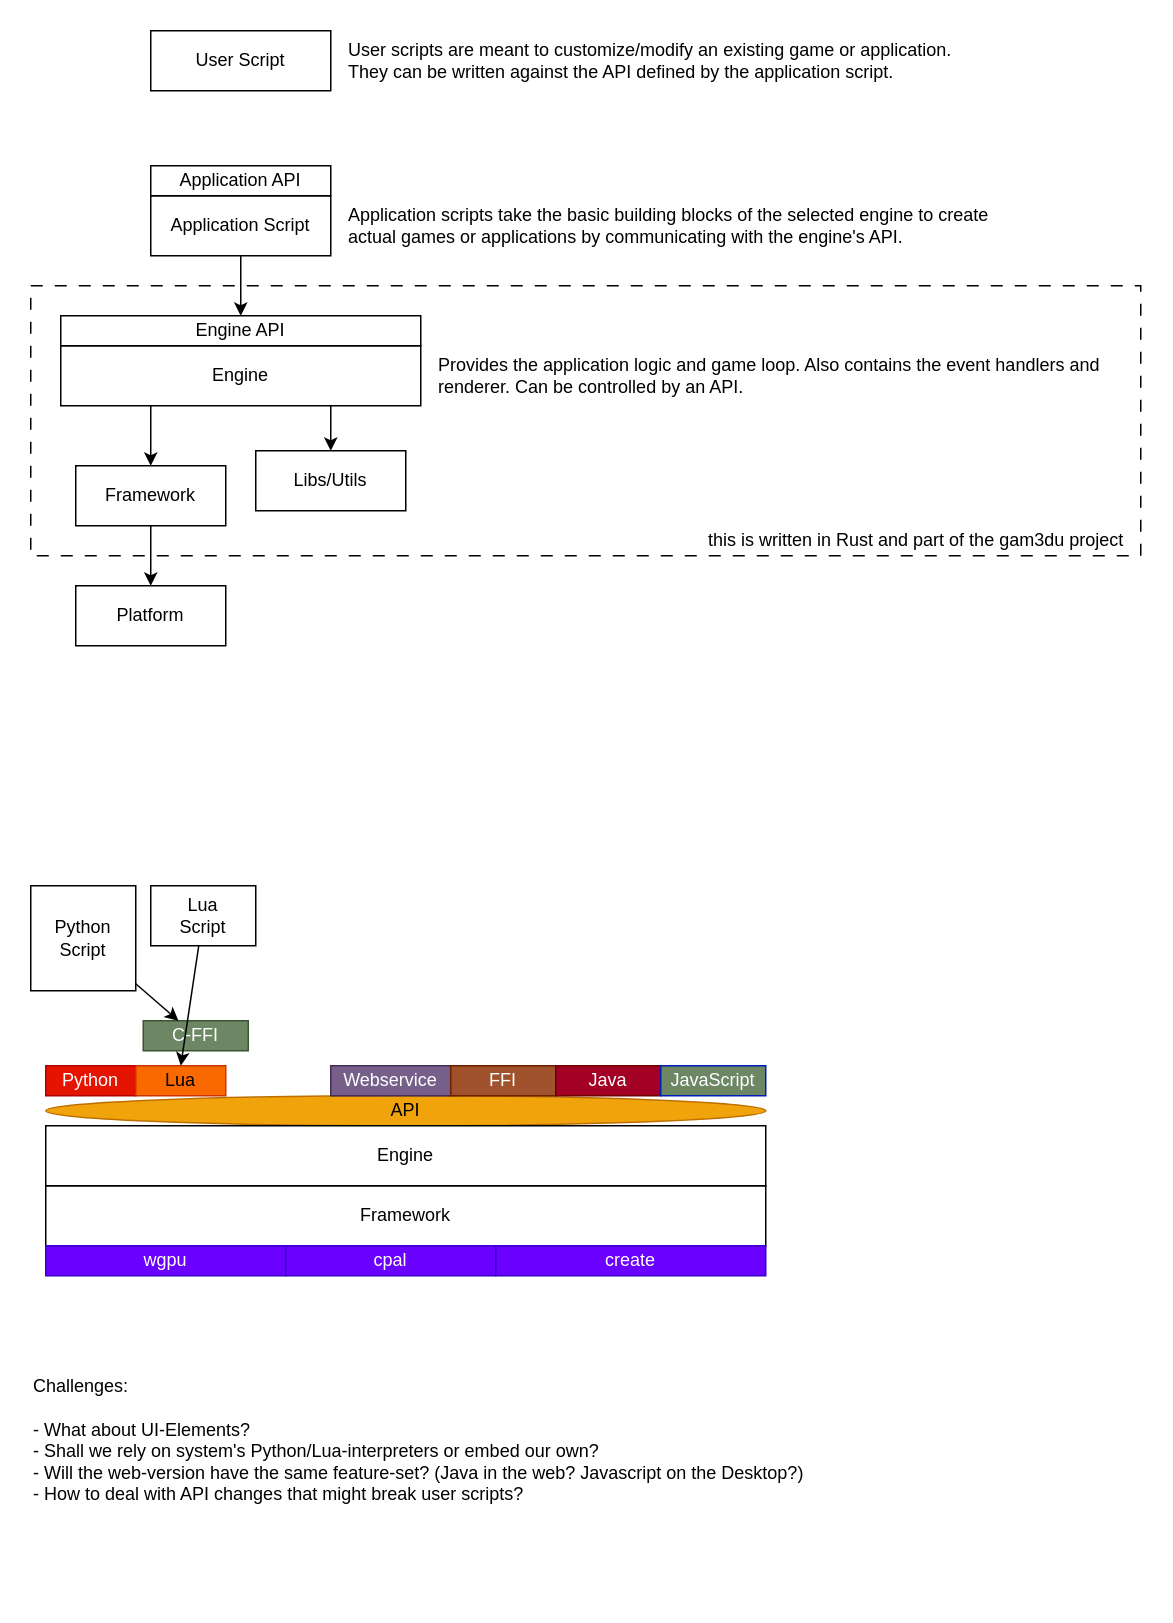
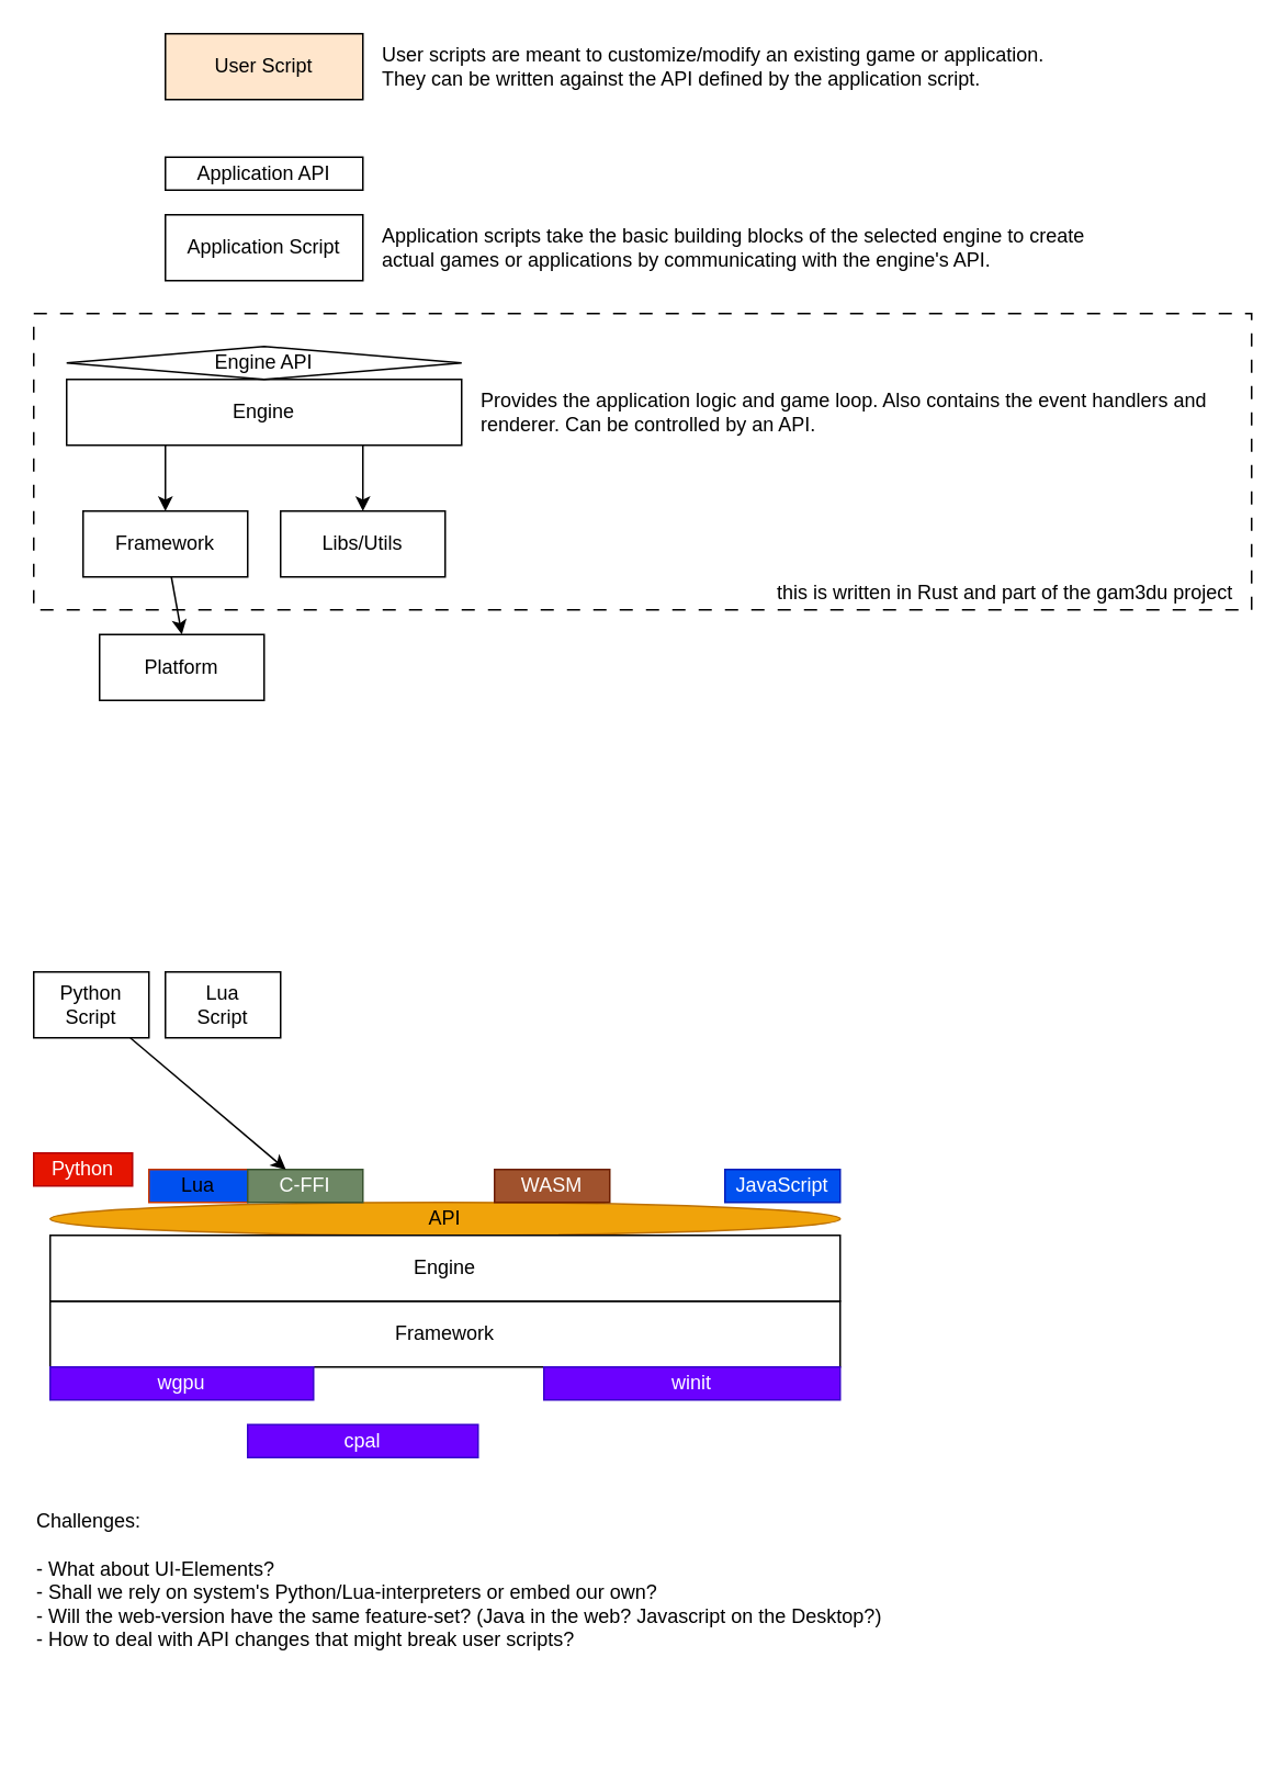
- <mxCell id="3" value="User Script" style="rounded=0;whiteSpace=wrap;html=1;" parent="1" vertex="1"><mxGeometry x="100" y="20" width="120" height="40" as="geometry" /></mxCell>
+ <mxCell id="3" value="User Script" style="rounded=0;whiteSpace=wrap;html=1;fillColor=#ffe6cc;" parent="1" vertex="1"><mxGeometry x="100" y="20" width="120" height="40" as="geometry" /></mxCell>
- <mxCell id="34" value="Application API" style="rounded=0;whiteSpace=wrap;html=1;" vertex="1" parent="1"><mxGeometry x="100" y="110" width="120" height="20" as="geometry" /></mxCell>
+ <mxCell id="34" value="Application API" style="rounded=0;whiteSpace=wrap;html=1;" vertex="1" parent="1"><mxGeometry x="100" y="95" width="120" height="20" as="geometry" /></mxCell>
- <mxCell id="5" style="edgeStyle=none;html=1;entryX=0.5;entryY=0;entryDx=0;entryDy=0;" parent="1" source="4" target="35" edge="1"><mxGeometry relative="1" as="geometry"><mxPoint x="70" y="190" as="sourcePoint" /></mxGeometry></mxCell>
- <mxCell id="35" value="Engine API" style="rounded=0;whiteSpace=wrap;html=1;" vertex="1" parent="1"><mxGeometry x="40" y="210" width="240" height="20" as="geometry" /></mxCell>
+ <mxCell id="35" value="Engine API" style="rhombus;whiteSpace=wrap;html=1;" vertex="1" parent="1"><mxGeometry x="40" y="210" width="240" height="20" as="geometry" /></mxCell>
- <mxCell id="30" value="Libs/Utils" style="rounded=0;whiteSpace=wrap;html=1;" parent="1" vertex="1"><mxGeometry x="170" y="300" width="100" height="40" as="geometry" /></mxCell>
+ <mxCell id="30" value="Libs/Utils" style="rounded=0;whiteSpace=wrap;html=1;" parent="1" vertex="1"><mxGeometry x="170" y="310" width="100" height="40" as="geometry" /></mxCell>
- <mxCell id="9" value="Platform" style="rounded=0;whiteSpace=wrap;html=1;" parent="1" vertex="1"><mxGeometry x="50" y="390" width="100" height="40" as="geometry" /></mxCell>
+ <mxCell id="9" value="Platform" style="rounded=0;whiteSpace=wrap;html=1;" parent="1" vertex="1"><mxGeometry x="60" y="385" width="100" height="40" as="geometry" /></mxCell>
- <mxCell id="23" value="Python&lt;br&gt;Script" style="rounded=0;whiteSpace=wrap;html=1;" parent="1" vertex="1"><mxGeometry x="20" y="590" width="70" height="70" as="geometry" /></mxCell>
+ <mxCell id="23" value="Python&lt;br&gt;Script" style="rounded=0;whiteSpace=wrap;html=1;" parent="1" vertex="1"><mxGeometry x="20" y="590" width="70" height="40" as="geometry" /></mxCell>
- <mxCell id="24" style="edgeStyle=none;html=1;entryX=0.5;entryY=0;entryDx=0;entryDy=0;" parent="1" source="25" target="13" edge="1"><mxGeometry relative="1" as="geometry" /></mxCell>
- <mxCell id="14" value="C-FFI" style="rounded=0;whiteSpace=wrap;html=1;fillColor=#6d8764;fontColor=#ffffff;strokeColor=#3A5431;" parent="1" vertex="1"><mxGeometry x="95" y="680" width="70" height="20" as="geometry" /></mxCell>
+ <mxCell id="14" value="C-FFI" style="rounded=0;whiteSpace=wrap;html=1;fillColor=#6d8764;fontColor=#ffffff;strokeColor=#3A5431;" parent="1" vertex="1"><mxGeometry x="150" y="710" width="70" height="20" as="geometry" /></mxCell>
- <mxCell id="12" value="Python" style="rounded=0;whiteSpace=wrap;html=1;fillColor=#e51400;fontColor=#ffffff;strokeColor=#B20000;" parent="1" vertex="1"><mxGeometry x="30" y="710" width="60" height="20" as="geometry" /></mxCell>
+ <mxCell id="12" value="Python" style="rounded=0;whiteSpace=wrap;html=1;fillColor=#e51400;fontColor=#ffffff;strokeColor=#B20000;" parent="1" vertex="1"><mxGeometry x="20" y="700" width="60" height="20" as="geometry" /></mxCell>
- <mxCell id="13" value="Lua" style="rounded=0;whiteSpace=wrap;html=1;fillColor=#fa6800;fontColor=#000000;strokeColor=#C73500;" parent="1" vertex="1"><mxGeometry x="90" y="710" width="60" height="20" as="geometry" /></mxCell>
+ <mxCell id="13" value="Lua" style="rounded=0;whiteSpace=wrap;html=1;fillColor=#0050ef;fontColor=#000000;strokeColor=#C73500;" parent="1" vertex="1"><mxGeometry x="90" y="710" width="60" height="20" as="geometry" /></mxCell>
- <mxCell id="15" value="Webservice" style="rounded=0;whiteSpace=wrap;html=1;fillColor=#76608a;fontColor=#ffffff;strokeColor=#432D57;" parent="1" vertex="1"><mxGeometry x="220" y="710" width="80" height="20" as="geometry" /></mxCell>
- <mxCell id="16" value="FFI" style="rounded=0;whiteSpace=wrap;html=1;fillColor=#a0522d;fontColor=#ffffff;strokeColor=#6D1F00;" parent="1" vertex="1"><mxGeometry x="300" y="710" width="70" height="20" as="geometry" /></mxCell>
+ <mxCell id="16" value="WASM" style="rounded=0;whiteSpace=wrap;html=1;fillColor=#a0522d;fontColor=#ffffff;strokeColor=#6D1F00;" parent="1" vertex="1"><mxGeometry x="300" y="710" width="70" height="20" as="geometry" /></mxCell>
- <mxCell id="17" value="Java" style="rounded=0;whiteSpace=wrap;html=1;fillColor=#a20025;fontColor=#ffffff;strokeColor=#6F0000;" parent="1" vertex="1"><mxGeometry x="370" y="710" width="70" height="20" as="geometry" /></mxCell>
- <mxCell id="18" value="JavaScript" style="rounded=0;whiteSpace=wrap;html=1;fillColor=#6d8764;fontColor=#ffffff;strokeColor=#001DBC;" parent="1" vertex="1"><mxGeometry x="440" y="710" width="70" height="20" as="geometry" /></mxCell>
+ <mxCell id="18" value="JavaScript" style="rounded=0;whiteSpace=wrap;html=1;fillColor=#0050ef;fontColor=#ffffff;strokeColor=#001DBC;" parent="1" vertex="1"><mxGeometry x="440" y="710" width="70" height="20" as="geometry" /></mxCell>
- <mxCell id="20" value="cpal" style="rounded=0;whiteSpace=wrap;html=1;fillColor=#6a00ff;fontColor=#ffffff;strokeColor=#3700CC;" parent="1" vertex="1"><mxGeometry x="190" y="830" width="140" height="20" as="geometry" /></mxCell>
+ <mxCell id="20" value="cpal" style="rounded=0;whiteSpace=wrap;html=1;fillColor=#6a00ff;fontColor=#ffffff;strokeColor=#3700CC;" parent="1" vertex="1"><mxGeometry x="150" y="865" width="140" height="20" as="geometry" /></mxCell>
- <mxCell id="21" value="create" style="rounded=0;whiteSpace=wrap;html=1;fillColor=#6a00ff;fontColor=#ffffff;strokeColor=#3700CC;" parent="1" vertex="1"><mxGeometry x="330" y="830" width="180" height="20" as="geometry" /></mxCell>
+ <mxCell id="21" value="winit" style="rounded=0;whiteSpace=wrap;html=1;fillColor=#6a00ff;fontColor=#ffffff;strokeColor=#3700CC;" parent="1" vertex="1"><mxGeometry x="330" y="830" width="180" height="20" as="geometry" /></mxCell>
